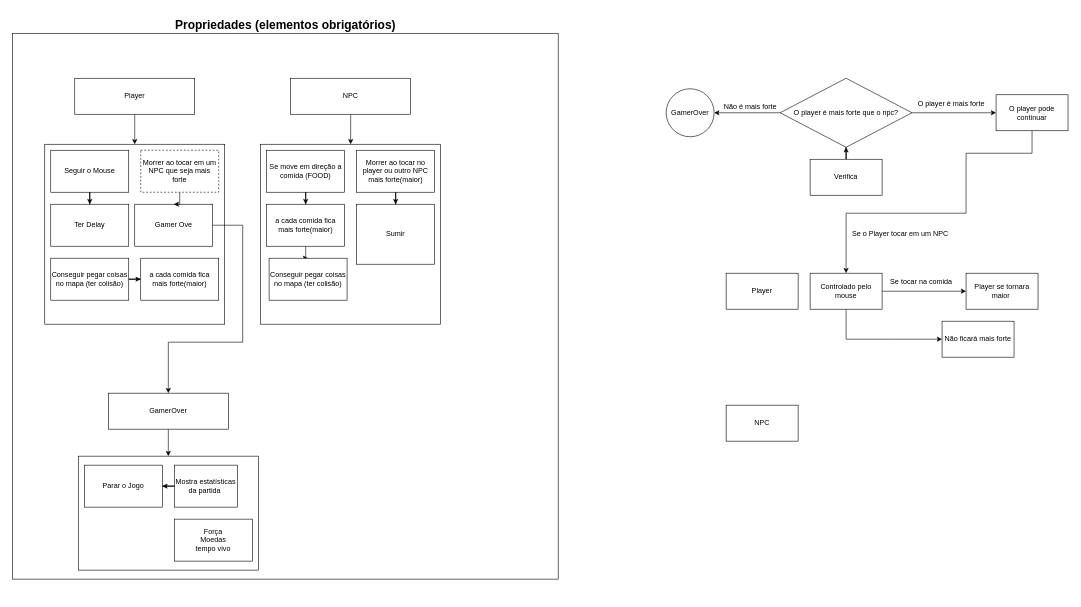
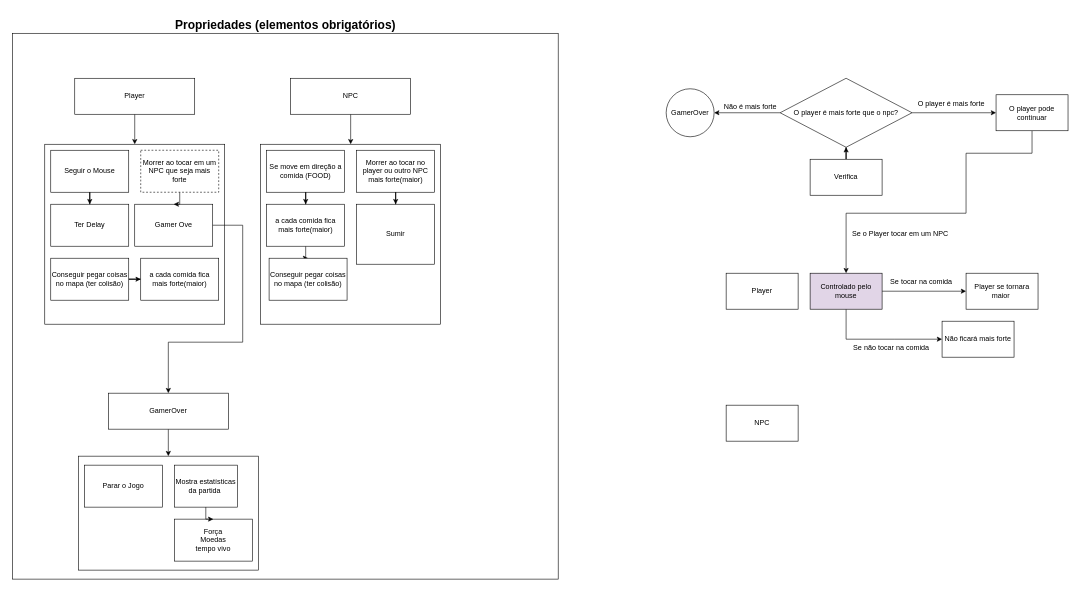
- <mxCell id="42" value="Controlado pelo mouse" style="rounded=0;whiteSpace=wrap;html=1;" vertex="1" parent="1"><mxGeometry x="1350" y="455" width="120" height="60" as="geometry" /></mxCell>
+ <mxCell id="42" value="Controlado pelo mouse" style="rounded=0;whiteSpace=wrap;html=1;fillColor=#e1d5e7;" vertex="1" parent="1"><mxGeometry x="1350" y="455" width="120" height="60" as="geometry" /></mxCell>
+ <mxCell id="45" value="Se não tocar na comida" style="text;html=1;align=center;verticalAlign=middle;resizable=0;points=[];autosize=1;strokeColor=none;fillColor=none;" vertex="1" parent="1"><mxGeometry x="1410" y="565" width="150" height="30" as="geometry" /></mxCell>
- <mxCell id="36" style="edgeStyle=orthogonalEdgeStyle;rounded=0;orthogonalLoop=1;jettySize=auto;html=1;" edge="1" parent="29" source="34" target="33"><mxGeometry relative="1" as="geometry" /></mxCell>
+ <mxCell id="36" style="edgeStyle=orthogonalEdgeStyle;rounded=0;orthogonalLoop=1;jettySize=auto;html=1;" edge="1" parent="29" source="34" target="35"><mxGeometry relative="1" as="geometry" /></mxCell>
